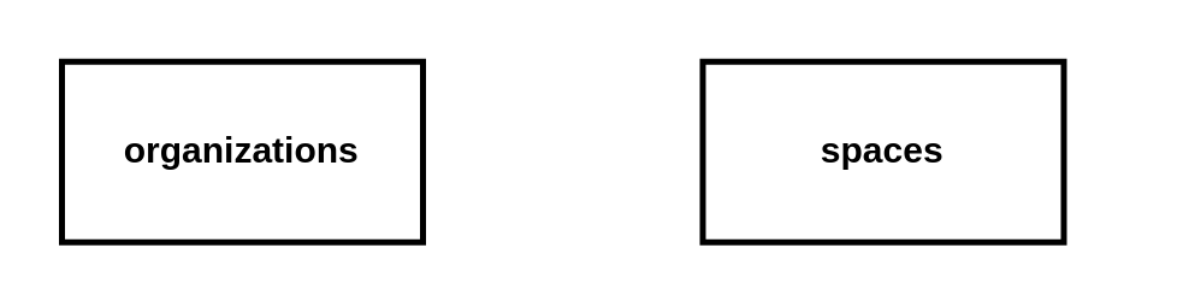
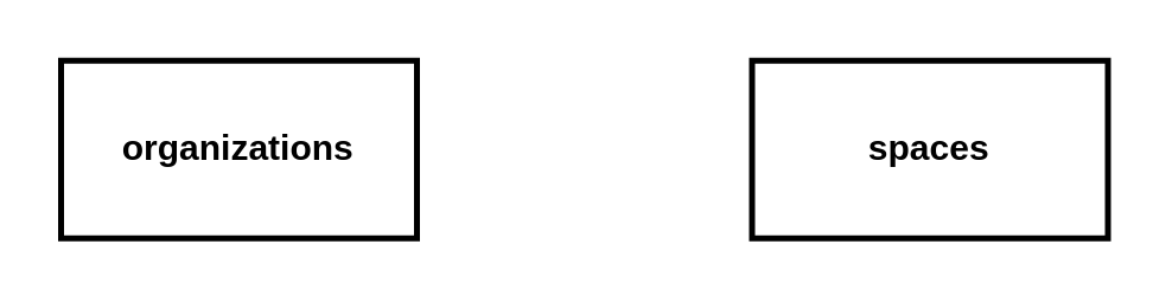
- <mxCell id="3" value="spaces" style="rounded=0;whiteSpace=wrap;html=1;strokeWidth=2;fontStyle=1" parent="1" vertex="1"><mxGeometry x="233" y="20" width="120" height="60" as="geometry" /></mxCell>
+ <mxCell id="3" value="spaces" style="rounded=0;whiteSpace=wrap;html=1;strokeWidth=2;fontStyle=1" parent="1" vertex="1"><mxGeometry x="253" y="20" width="120" height="60" as="geometry" /></mxCell>
